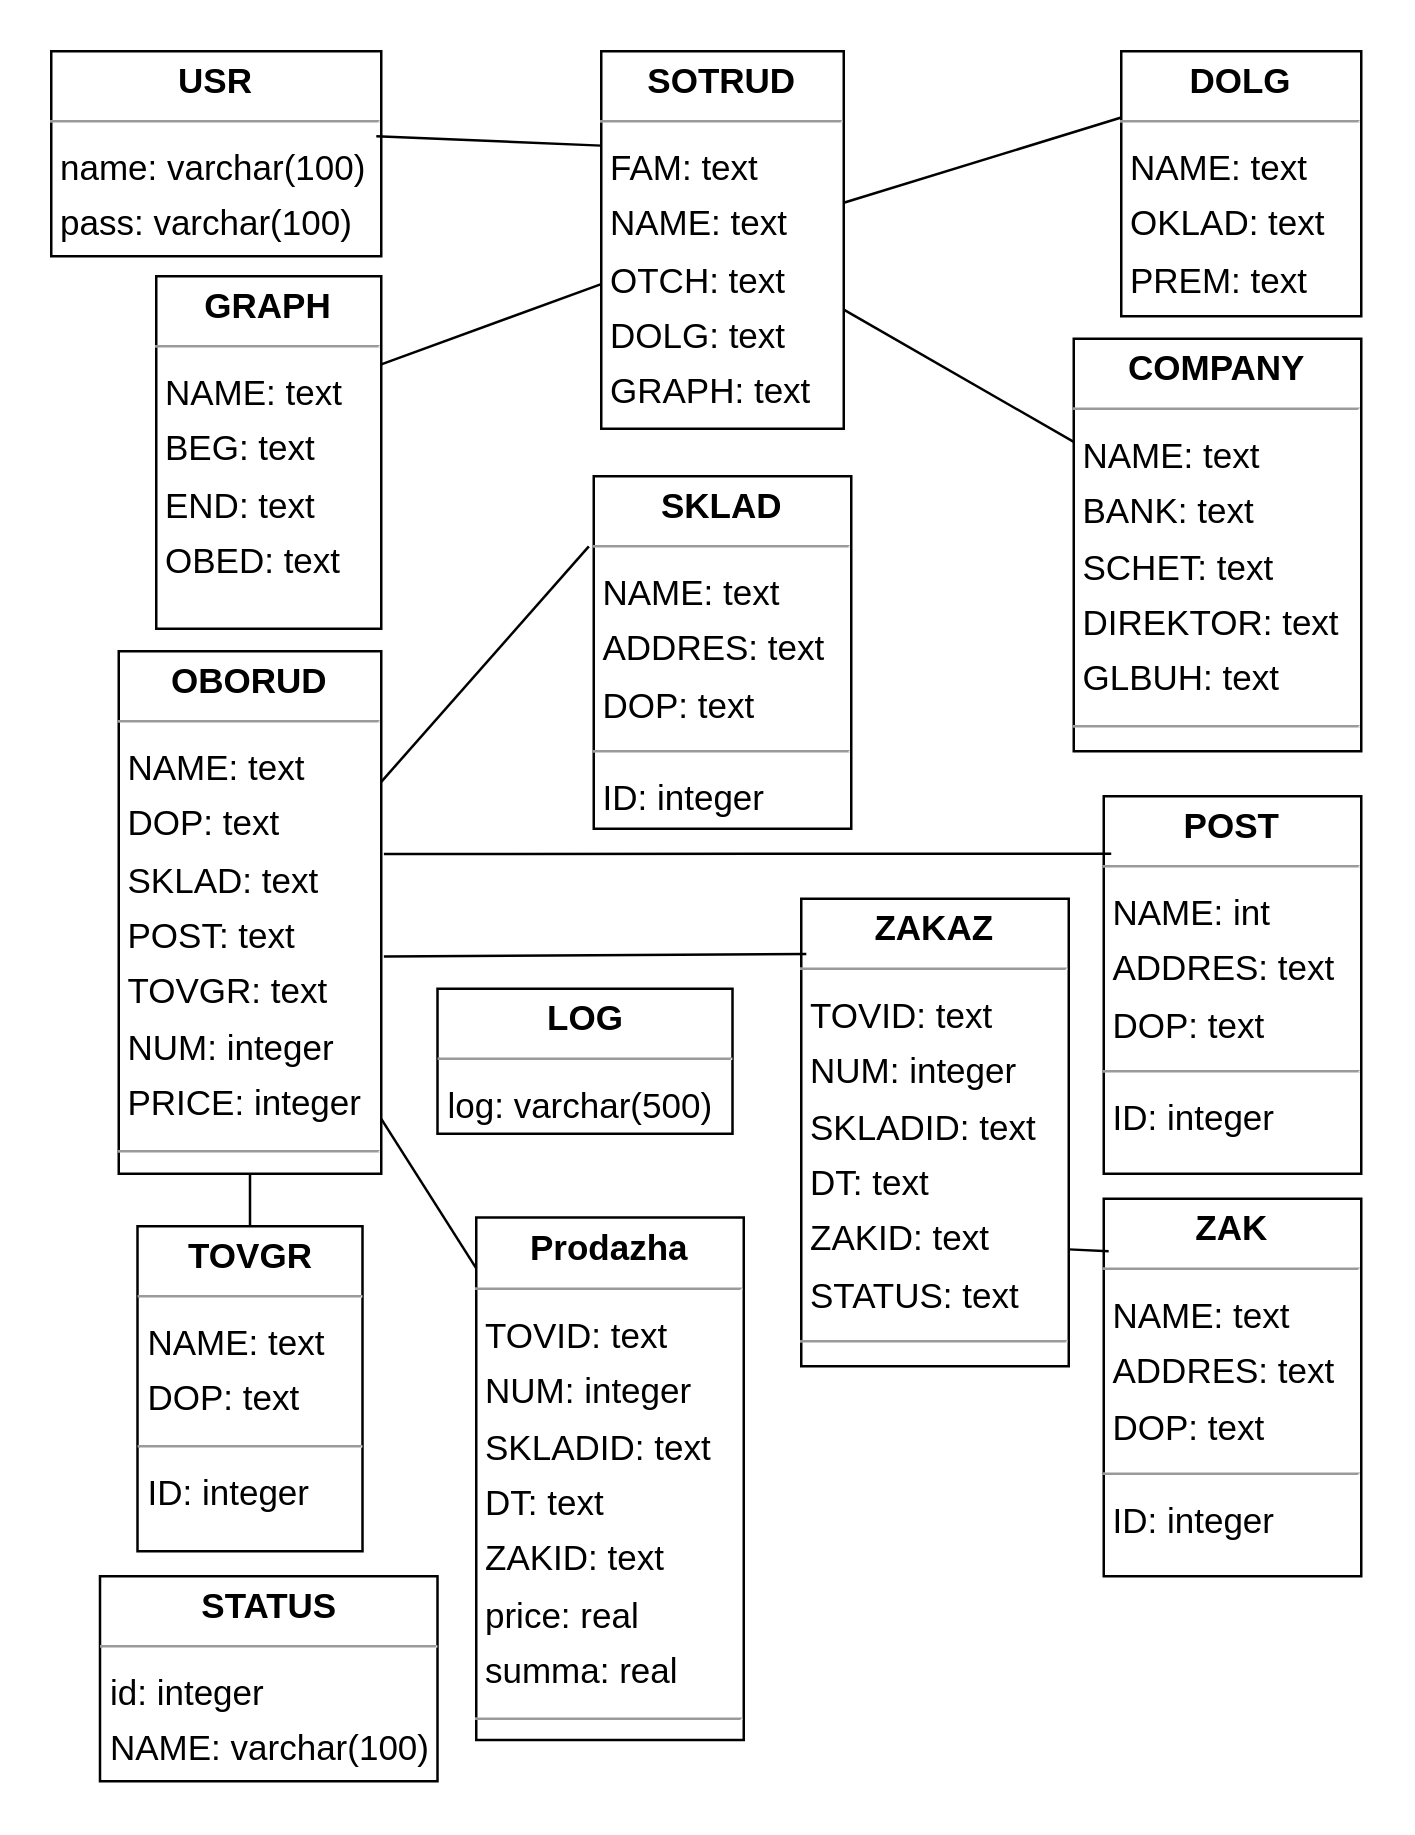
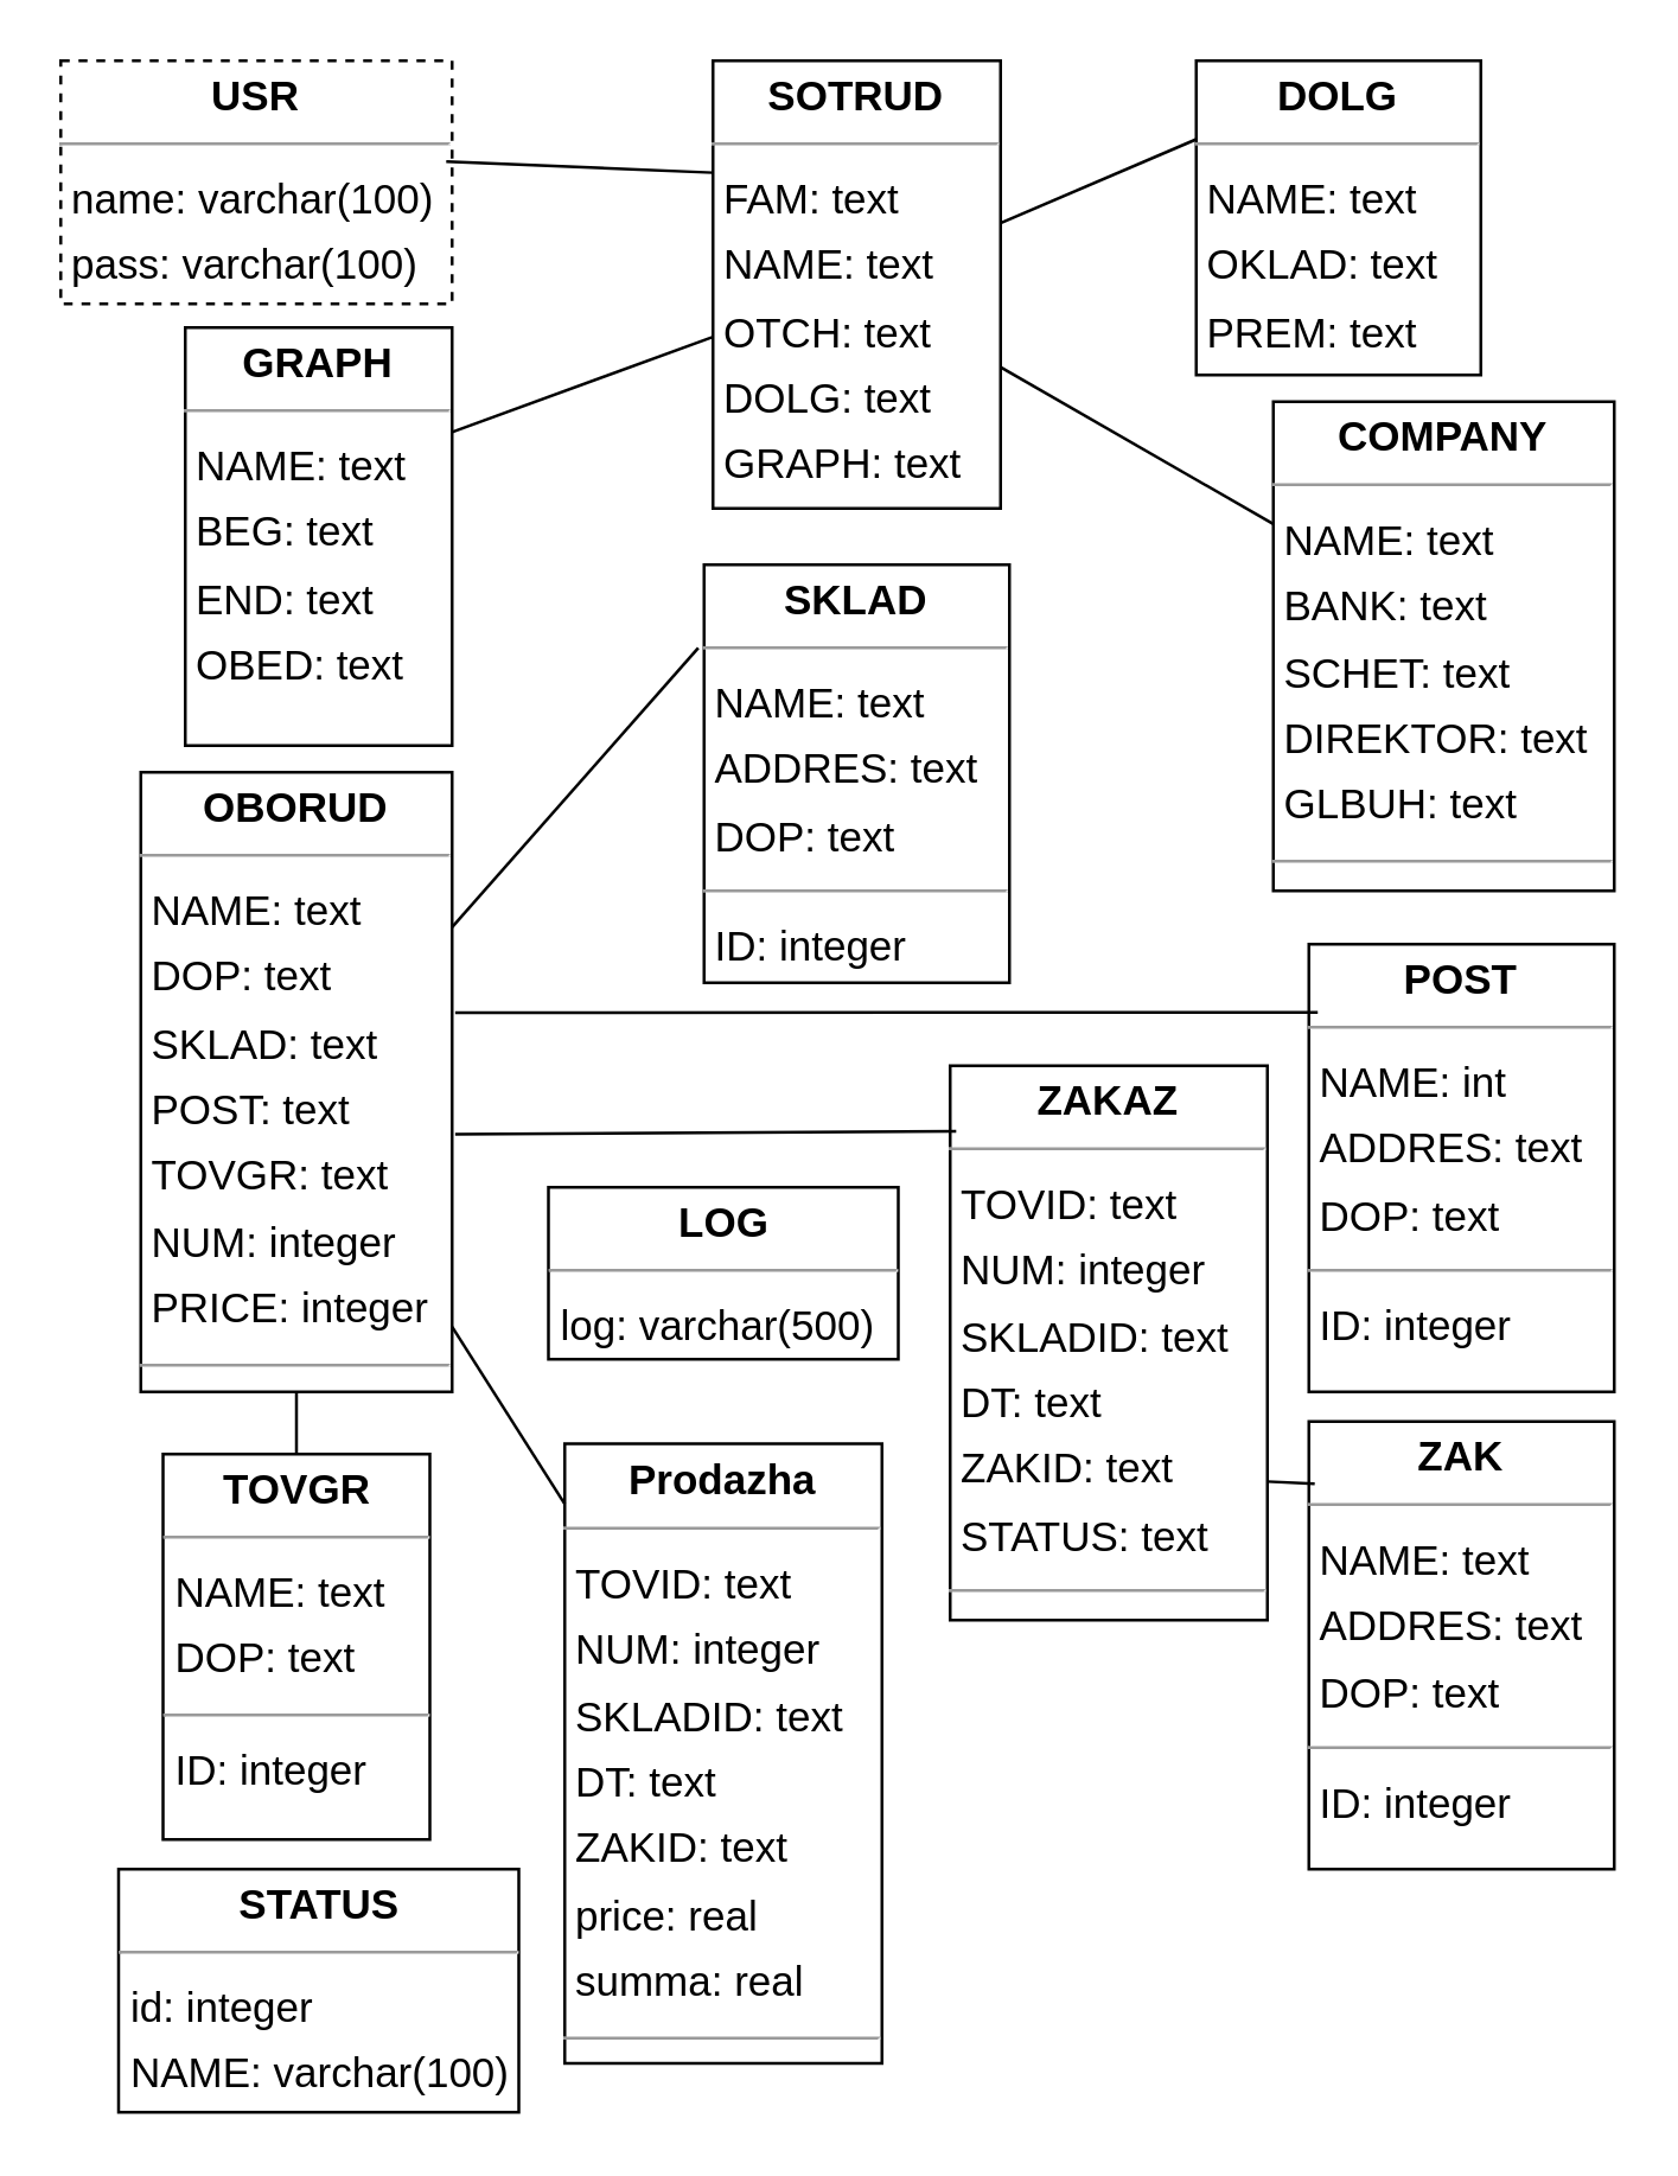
- <mxCell id="13" value="&lt;p style=&quot;margin:0px;margin-top:4px;text-align:center;&quot;&gt;&lt;b&gt;USR&lt;/b&gt;&lt;/p&gt;&lt;hr size=&quot;1&quot;/&gt;&lt;p style=&quot;margin:0 0 0 4px;line-height:1.6;&quot;&gt; name: varchar(100)&lt;br/&gt; pass: varchar(100)&lt;/p&gt;" style="verticalAlign=top;align=left;overflow=fill;fontSize=14;fontFamily=Helvetica;html=1;rounded=0;shadow=0;comic=0;labelBackgroundColor=none;strokeWidth=1;" parent="1" vertex="1"><mxGeometry x="20" y="20" width="132" height="82" as="geometry" /></mxCell>
+ <mxCell id="13" value="&lt;p style=&quot;margin:0px;margin-top:4px;text-align:center;&quot;&gt;&lt;b&gt;USR&lt;/b&gt;&lt;/p&gt;&lt;hr size=&quot;1&quot;/&gt;&lt;p style=&quot;margin:0 0 0 4px;line-height:1.6;&quot;&gt; name: varchar(100)&lt;br/&gt; pass: varchar(100)&lt;/p&gt;" style="verticalAlign=top;align=left;overflow=fill;fontSize=14;fontFamily=Helvetica;html=1;rounded=0;shadow=0;comic=0;labelBackgroundColor=none;strokeWidth=1;dashed=1;" parent="1" vertex="1"><mxGeometry x="20" y="20" width="132" height="82" as="geometry" /></mxCell>
- <mxCell id="3" value="&lt;p style=&quot;margin:0px;margin-top:4px;text-align:center;&quot;&gt;&lt;b&gt;DOLG&lt;/b&gt;&lt;/p&gt;&lt;hr size=&quot;1&quot;/&gt;&lt;p style=&quot;margin:0 0 0 4px;line-height:1.6;&quot;&gt; NAME: text&lt;br/&gt; OKLAD: text&lt;br/&gt; PREM: text&lt;/p&gt;" style="verticalAlign=top;align=left;overflow=fill;fontSize=14;fontFamily=Helvetica;html=1;rounded=0;shadow=0;comic=0;labelBackgroundColor=none;strokeWidth=1;" parent="1" vertex="1"><mxGeometry x="448" y="20" width="96" height="106" as="geometry" /></mxCell>
+ <mxCell id="3" value="&lt;p style=&quot;margin:0px;margin-top:4px;text-align:center;&quot;&gt;&lt;b&gt;DOLG&lt;/b&gt;&lt;/p&gt;&lt;hr size=&quot;1&quot;/&gt;&lt;p style=&quot;margin:0 0 0 4px;line-height:1.6;&quot;&gt; NAME: text&lt;br/&gt; OKLAD: text&lt;br/&gt; PREM: text&lt;/p&gt;" style="verticalAlign=top;align=left;overflow=fill;fontSize=14;fontFamily=Helvetica;html=1;rounded=0;shadow=0;comic=0;labelBackgroundColor=none;strokeWidth=1;" parent="1" vertex="1"><mxGeometry x="403" y="20" width="96" height="106" as="geometry" /></mxCell>
- <mxCell id="5" value="&lt;p style=&quot;margin:0px;margin-top:4px;text-align:center;&quot;&gt;&lt;b&gt;LOG&lt;/b&gt;&lt;/p&gt;&lt;hr size=&quot;1&quot;/&gt;&lt;p style=&quot;margin:0 0 0 4px;line-height:1.6;&quot;&gt; log: varchar(500)&lt;/p&gt;" style="verticalAlign=top;align=left;overflow=fill;fontSize=14;fontFamily=Helvetica;html=1;rounded=0;shadow=0;comic=0;labelBackgroundColor=none;strokeWidth=1;" parent="1" vertex="1"><mxGeometry x="174.5" y="395" width="118" height="58" as="geometry" /></mxCell>
+ <mxCell id="5" value="&lt;p style=&quot;margin:0px;margin-top:4px;text-align:center;&quot;&gt;&lt;b&gt;LOG&lt;/b&gt;&lt;/p&gt;&lt;hr size=&quot;1&quot;/&gt;&lt;p style=&quot;margin:0 0 0 4px;line-height:1.6;&quot;&gt; log: varchar(500)&lt;/p&gt;" style="verticalAlign=top;align=left;overflow=fill;fontSize=14;fontFamily=Helvetica;html=1;rounded=0;shadow=0;comic=0;labelBackgroundColor=none;strokeWidth=1;" parent="1" vertex="1"><mxGeometry x="184.5" y="400" width="118" height="58" as="geometry" /></mxCell>
